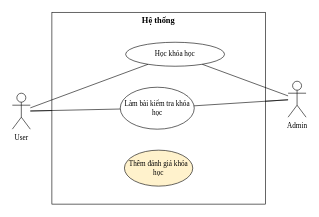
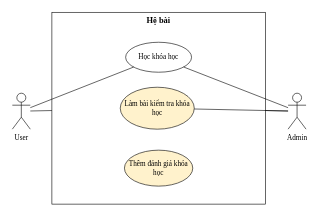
- <mxCell id="2" value="&lt;b&gt;&lt;font style=&quot;font-size: 14px;&quot;&gt;Hệ thống&lt;/font&gt;&lt;/b&gt;" style="rounded=0;whiteSpace=wrap;html=1;fontFamily=Times New Roman;verticalAlign=top;" vertex="1" parent="1"><mxGeometry x="86" y="20" width="356" height="320" as="geometry" /></mxCell>
+ <mxCell id="2" value="&lt;b&gt;&lt;font style=&quot;font-size: 14px;&quot;&gt;Hệ bài&lt;/font&gt;&lt;/b&gt;" style="rounded=0;whiteSpace=wrap;html=1;fontFamily=Times New Roman;verticalAlign=top;" vertex="1" parent="1"><mxGeometry x="86" y="20" width="356" height="320" as="geometry" /></mxCell>
- <mxCell id="5" value="Học khóa học" style="ellipse;whiteSpace=wrap;html=1;fontFamily=Times New Roman;" vertex="1" parent="1"><mxGeometry x="209" y="70" width="165" height="40" as="geometry" /></mxCell>
+ <mxCell id="5" value="Học khóa học" style="ellipse;whiteSpace=wrap;html=1;fontFamily=Times New Roman;" vertex="1" parent="1"><mxGeometry x="209" y="70" width="110" height="50" as="geometry" /></mxCell>
- <mxCell id="4" value="Admin" style="shape=umlActor;verticalLabelPosition=bottom;verticalAlign=top;html=1;outlineConnect=0;fontFamily=Times New Roman;" vertex="1" parent="1"><mxGeometry x="480" y="135" width="30" height="60" as="geometry" /></mxCell>
+ <mxCell id="4" value="Admin" style="shape=umlActor;verticalLabelPosition=bottom;verticalAlign=top;html=1;outlineConnect=0;fontFamily=Times New Roman;" vertex="1" parent="1"><mxGeometry x="480" y="155" width="30" height="60" as="geometry" /></mxCell>
- <mxCell id="6" value="Làm bài kiểm tra khóa học" style="ellipse;whiteSpace=wrap;html=1;fontFamily=Times New Roman;" vertex="1" parent="1"><mxGeometry x="200" y="145" width="123.5" height="70" as="geometry" /></mxCell>
+ <mxCell id="6" value="Làm bài kiểm tra khóa học" style="ellipse;whiteSpace=wrap;html=1;fontFamily=Times New Roman;fillColor=#fff2cc;" vertex="1" parent="1"><mxGeometry x="200" y="145" width="123.5" height="70" as="geometry" /></mxCell>
- <mxCell id="10" value="" style="endArrow=none;html=1;rounded=0;fontFamily=Times New Roman;fontSize=14;" edge="1" parent="1" source="3" target="6"><mxGeometry width="50" height="50" relative="1" as="geometry"><mxPoint x="20" y="100" as="sourcePoint" /><mxPoint x="151" y="110" as="targetPoint" /></mxGeometry></mxCell>
